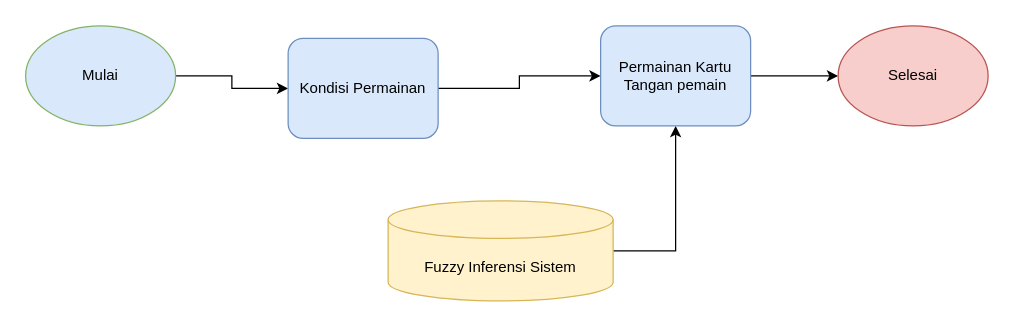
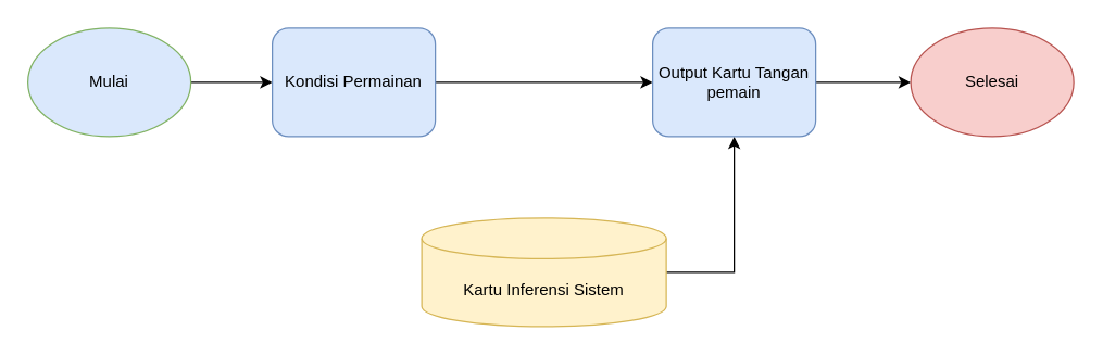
- <mxCell id="9" value="Permainan Kartu Tangan pemain" style="rounded=1;whiteSpace=wrap;html=1;fillColor=#dae8fc;strokeColor=#6c8ebf;" vertex="1" parent="1"><mxGeometry x="480" y="20" width="120" height="80" as="geometry" /></mxCell>
+ <mxCell id="9" value="Output Kartu Tangan pemain" style="rounded=1;whiteSpace=wrap;html=1;fillColor=#dae8fc;strokeColor=#6c8ebf;" vertex="1" parent="1"><mxGeometry x="480" y="20" width="120" height="80" as="geometry" /></mxCell>
- <mxCell id="5" value="Kondisi Permainan" style="rounded=1;whiteSpace=wrap;html=1;fillColor=#dae8fc;strokeColor=#6c8ebf;" vertex="1" parent="1"><mxGeometry x="230" y="30" width="120" height="80" as="geometry" /></mxCell>
+ <mxCell id="5" value="Kondisi Permainan" style="rounded=1;whiteSpace=wrap;html=1;fillColor=#dae8fc;strokeColor=#6c8ebf;" vertex="1" parent="1"><mxGeometry x="200" y="20" width="120" height="80" as="geometry" /></mxCell>
- <mxCell id="7" value="Fuzzy Inferensi Sistem" style="shape=cylinder3;whiteSpace=wrap;html=1;boundedLbl=1;backgroundOutline=1;size=15;fillColor=#fff2cc;strokeColor=#d6b656;" vertex="1" parent="1"><mxGeometry x="310" y="160" width="180" height="80" as="geometry" /></mxCell>
+ <mxCell id="7" value="Kartu Inferensi Sistem" style="shape=cylinder3;whiteSpace=wrap;html=1;boundedLbl=1;backgroundOutline=1;size=15;fillColor=#fff2cc;strokeColor=#d6b656;" vertex="1" parent="1"><mxGeometry x="310" y="160" width="180" height="80" as="geometry" /></mxCell>
